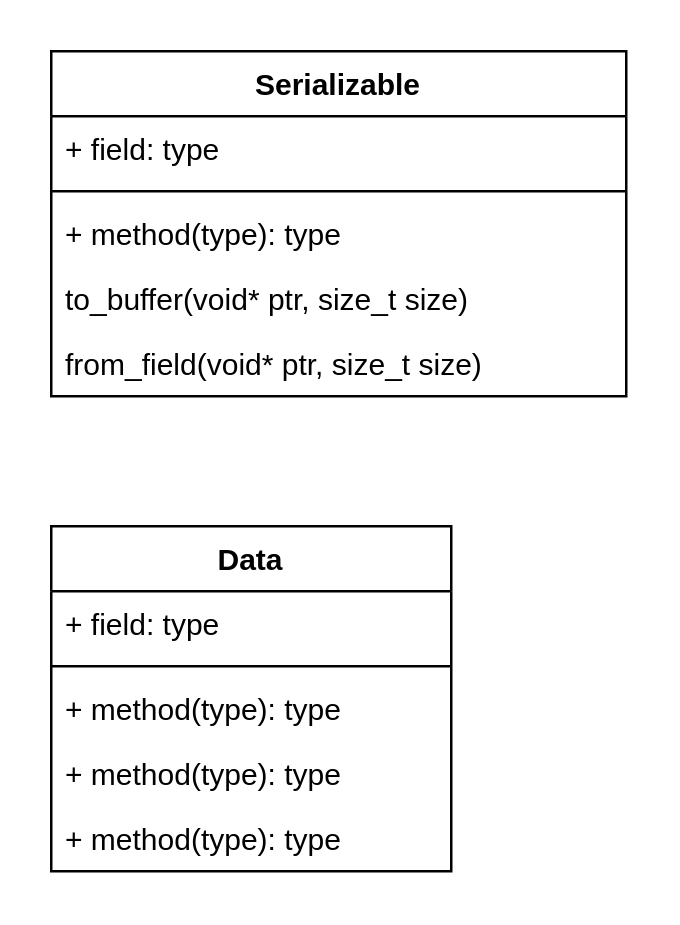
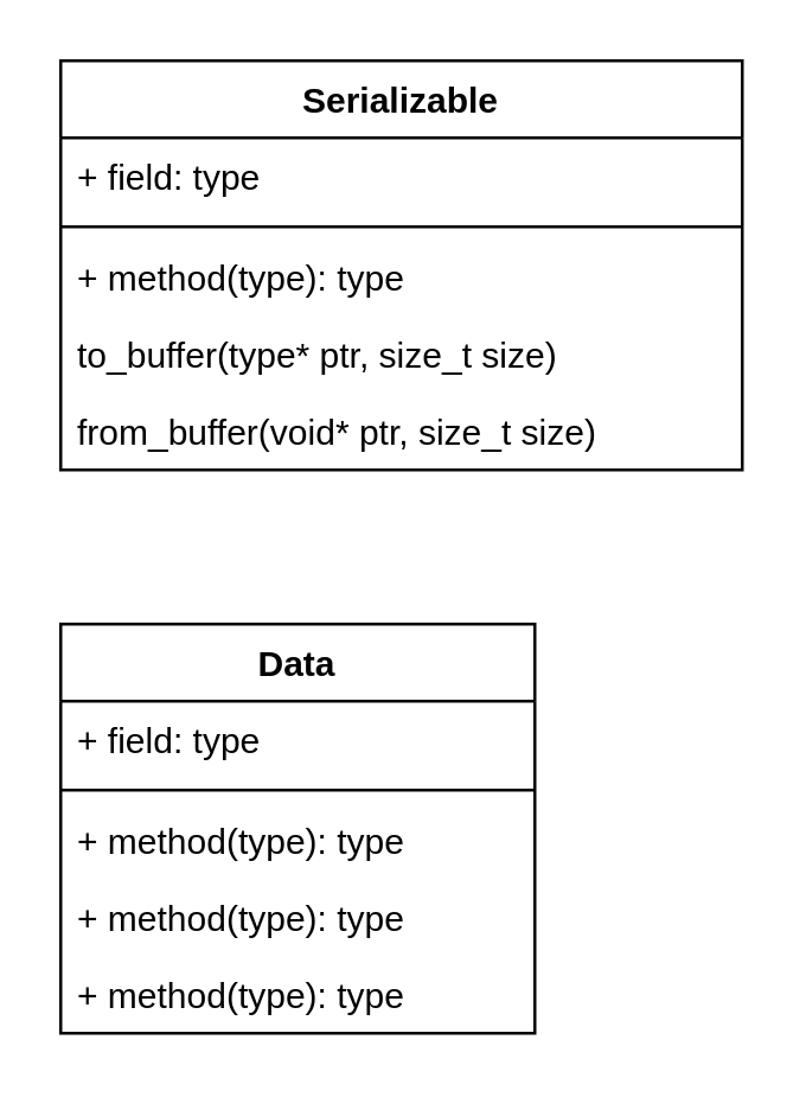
- <mxCell id="12" value="to_buffer(void* ptr, size_t size)" style="text;strokeColor=none;fillColor=none;align=left;verticalAlign=top;spacingLeft=4;spacingRight=4;overflow=hidden;rotatable=0;points=[[0,0.5],[1,0.5]];portConstraint=eastwest;" vertex="1" parent="8"><mxGeometry y="86" width="230" height="26" as="geometry" /></mxCell>
+ <mxCell id="12" value="to_buffer(type* ptr, size_t size)" style="text;strokeColor=none;fillColor=none;align=left;verticalAlign=top;spacingLeft=4;spacingRight=4;overflow=hidden;rotatable=0;points=[[0,0.5],[1,0.5]];portConstraint=eastwest;" vertex="1" parent="8"><mxGeometry y="86" width="230" height="26" as="geometry" /></mxCell>
- <mxCell id="13" value="from_field(void* ptr, size_t size)" style="text;strokeColor=none;fillColor=none;align=left;verticalAlign=top;spacingLeft=4;spacingRight=4;overflow=hidden;rotatable=0;points=[[0,0.5],[1,0.5]];portConstraint=eastwest;" vertex="1" parent="8"><mxGeometry y="112" width="230" height="26" as="geometry" /></mxCell>
+ <mxCell id="13" value="from_buffer(void* ptr, size_t size)" style="text;strokeColor=none;fillColor=none;align=left;verticalAlign=top;spacingLeft=4;spacingRight=4;overflow=hidden;rotatable=0;points=[[0,0.5],[1,0.5]];portConstraint=eastwest;" vertex="1" parent="8"><mxGeometry y="112" width="230" height="26" as="geometry" /></mxCell>
